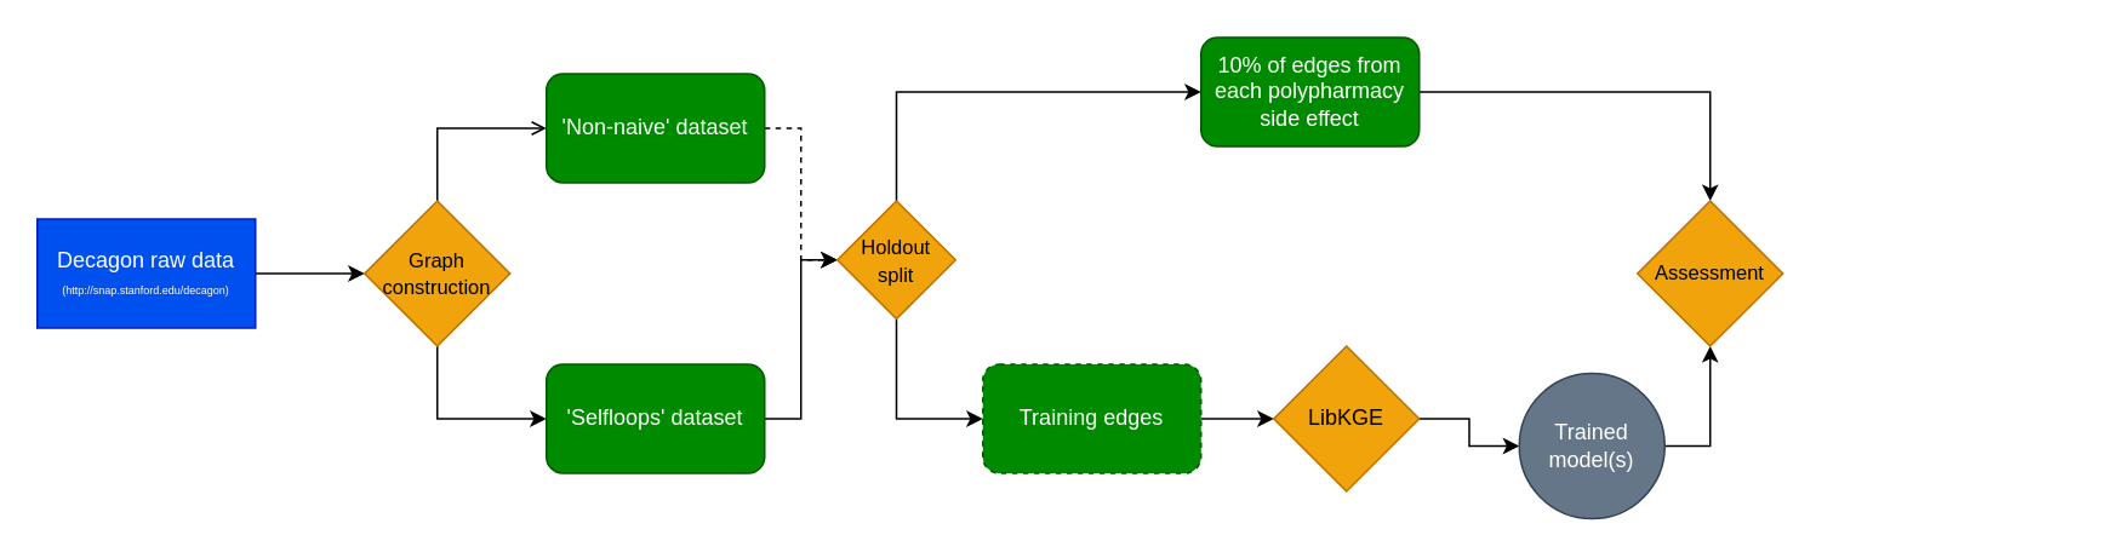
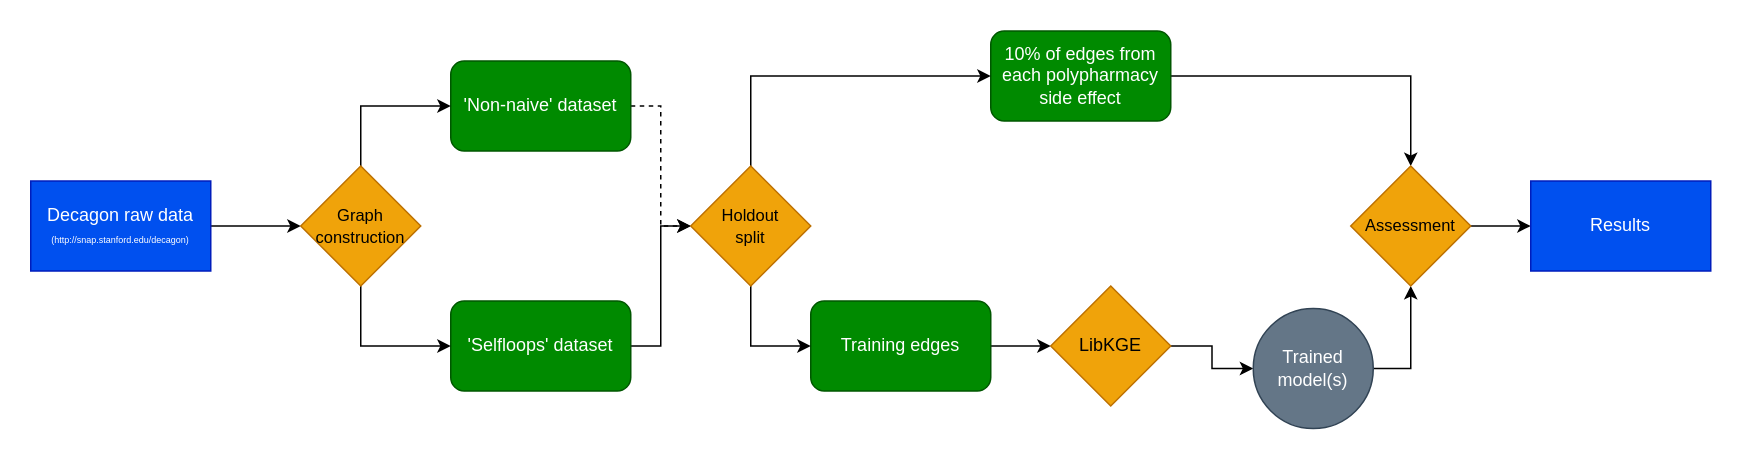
- <mxCell id="14" style="edgeStyle=orthogonalEdgeStyle;rounded=0;orthogonalLoop=1;jettySize=auto;html=1;exitX=0.5;exitY=0;exitDx=0;exitDy=0;entryX=0;entryY=0.5;entryDx=0;entryDy=0;endArrow=open;" edge="1" parent="1" source="16" target="7"><mxGeometry relative="1" as="geometry" /></mxCell>
+ <mxCell id="14" style="edgeStyle=orthogonalEdgeStyle;rounded=0;orthogonalLoop=1;jettySize=auto;html=1;exitX=0.5;exitY=0;exitDx=0;exitDy=0;entryX=0;entryY=0.5;entryDx=0;entryDy=0;" edge="1" parent="1" source="16" target="7"><mxGeometry relative="1" as="geometry" /></mxCell>
- <mxCell id="19" value="&lt;font style=&quot;font-size: 11px;&quot;&gt;Holdout &lt;br&gt;split&lt;/font&gt;" style="rhombus;whiteSpace=wrap;html=1;fillColor=#f0a30a;fontColor=#000000;strokeColor=#BD7000;" vertex="1" parent="1"><mxGeometry x="460" y="110" width="65" height="65" as="geometry" /></mxCell>
+ <mxCell id="19" value="&lt;font style=&quot;font-size: 11px;&quot;&gt;Holdout &lt;br&gt;split&lt;/font&gt;" style="rhombus;whiteSpace=wrap;html=1;fillColor=#f0a30a;fontColor=#000000;strokeColor=#BD7000;" vertex="1" parent="1"><mxGeometry x="460" y="110" width="80" height="80" as="geometry" /></mxCell>
+ <mxCell id="22" style="edgeStyle=orthogonalEdgeStyle;rounded=0;orthogonalLoop=1;jettySize=auto;html=1;exitX=1;exitY=0.5;exitDx=0;exitDy=0;" edge="1" parent="1" source="23" target="24"><mxGeometry relative="1" as="geometry" /></mxCell>
+ <mxCell id="24" value="Results" style="rounded=0;whiteSpace=wrap;html=1;fillColor=#0050ef;fontColor=#ffffff;strokeColor=#001DBC;" vertex="1" parent="1"><mxGeometry x="1020" y="120" width="120" height="60" as="geometry" /></mxCell>
- <mxCell id="9" value="Training edges" style="rounded=1;whiteSpace=wrap;html=1;fillColor=#008a00;fontColor=#ffffff;strokeColor=#005700;dashed=1;" vertex="1" parent="1"><mxGeometry x="540" y="200" width="120" height="60" as="geometry" /></mxCell>
+ <mxCell id="9" value="Training edges" style="rounded=1;whiteSpace=wrap;html=1;fillColor=#008a00;fontColor=#ffffff;strokeColor=#005700;" vertex="1" parent="1"><mxGeometry x="540" y="200" width="120" height="60" as="geometry" /></mxCell>
